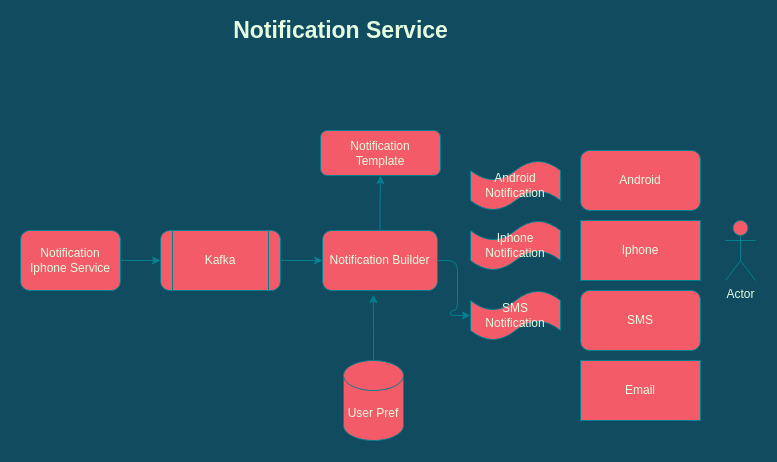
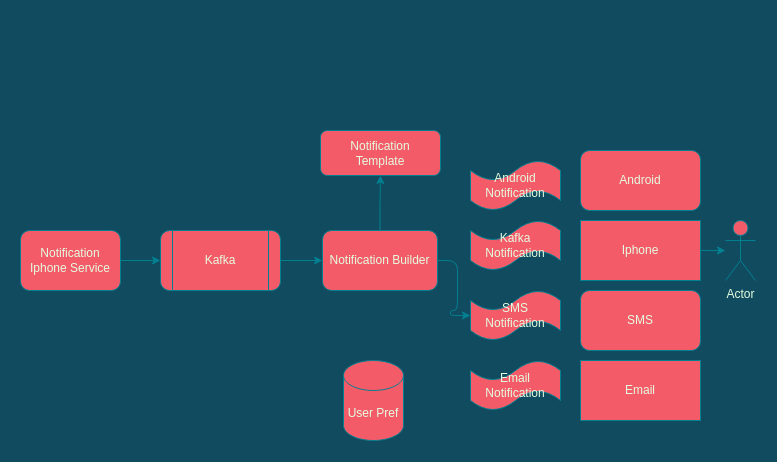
- <mxCell id="22" value="&lt;b&gt;&lt;font style=&quot;font-size: 23px&quot;&gt;Notification Service&lt;/font&gt;&lt;/b&gt;" style="text;html=1;align=center;verticalAlign=middle;resizable=0;points=[];autosize=1;strokeColor=none;fillColor=none;fontColor=#E4FDE1;rounded=1;" parent="1" vertex="1"><mxGeometry x="225" y="20" width="230" height="20" as="geometry" /></mxCell>
- <mxCell id="18" value="Iphone Notification" style="shape=tape;whiteSpace=wrap;html=1;size=0.4;fillColor=#F45B69;strokeColor=#028090;fontColor=#E4FDE1;rounded=1;" parent="1" vertex="1"><mxGeometry x="470" y="220" width="90" height="50" as="geometry" /></mxCell>
+ <mxCell id="18" value="Kafka Notification" style="shape=tape;whiteSpace=wrap;html=1;size=0.4;fillColor=#F45B69;strokeColor=#028090;fontColor=#E4FDE1;rounded=1;" parent="1" vertex="1"><mxGeometry x="470" y="220" width="90" height="50" as="geometry" /></mxCell>
+ <mxCell id="13" style="edgeStyle=orthogonalEdgeStyle;rounded=1;orthogonalLoop=1;jettySize=auto;html=1;labelBackgroundColor=#114B5F;strokeColor=#028090;fontColor=#E4FDE1;" parent="1" source="14" target="21" edge="1"><mxGeometry relative="1" as="geometry"><mxPoint x="740" y="250" as="targetPoint" /></mxGeometry></mxCell>
- <mxCell id="9" style="edgeStyle=orthogonalEdgeStyle;rounded=1;orthogonalLoop=1;jettySize=auto;html=1;entryX=0.442;entryY=1.067;entryDx=0;entryDy=0;entryPerimeter=0;labelBackgroundColor=#114B5F;strokeColor=#028090;fontColor=#E4FDE1;" parent="1" source="10" target="8" edge="1"><mxGeometry relative="1" as="geometry" /></mxCell>
+ <mxCell id="20" value="Email&lt;br&gt;Notification" style="shape=tape;whiteSpace=wrap;html=1;size=0.4;fillColor=#F45B69;strokeColor=#028090;fontColor=#E4FDE1;rounded=1;" parent="1" vertex="1"><mxGeometry x="470" y="360" width="90" height="50" as="geometry" /></mxCell>
